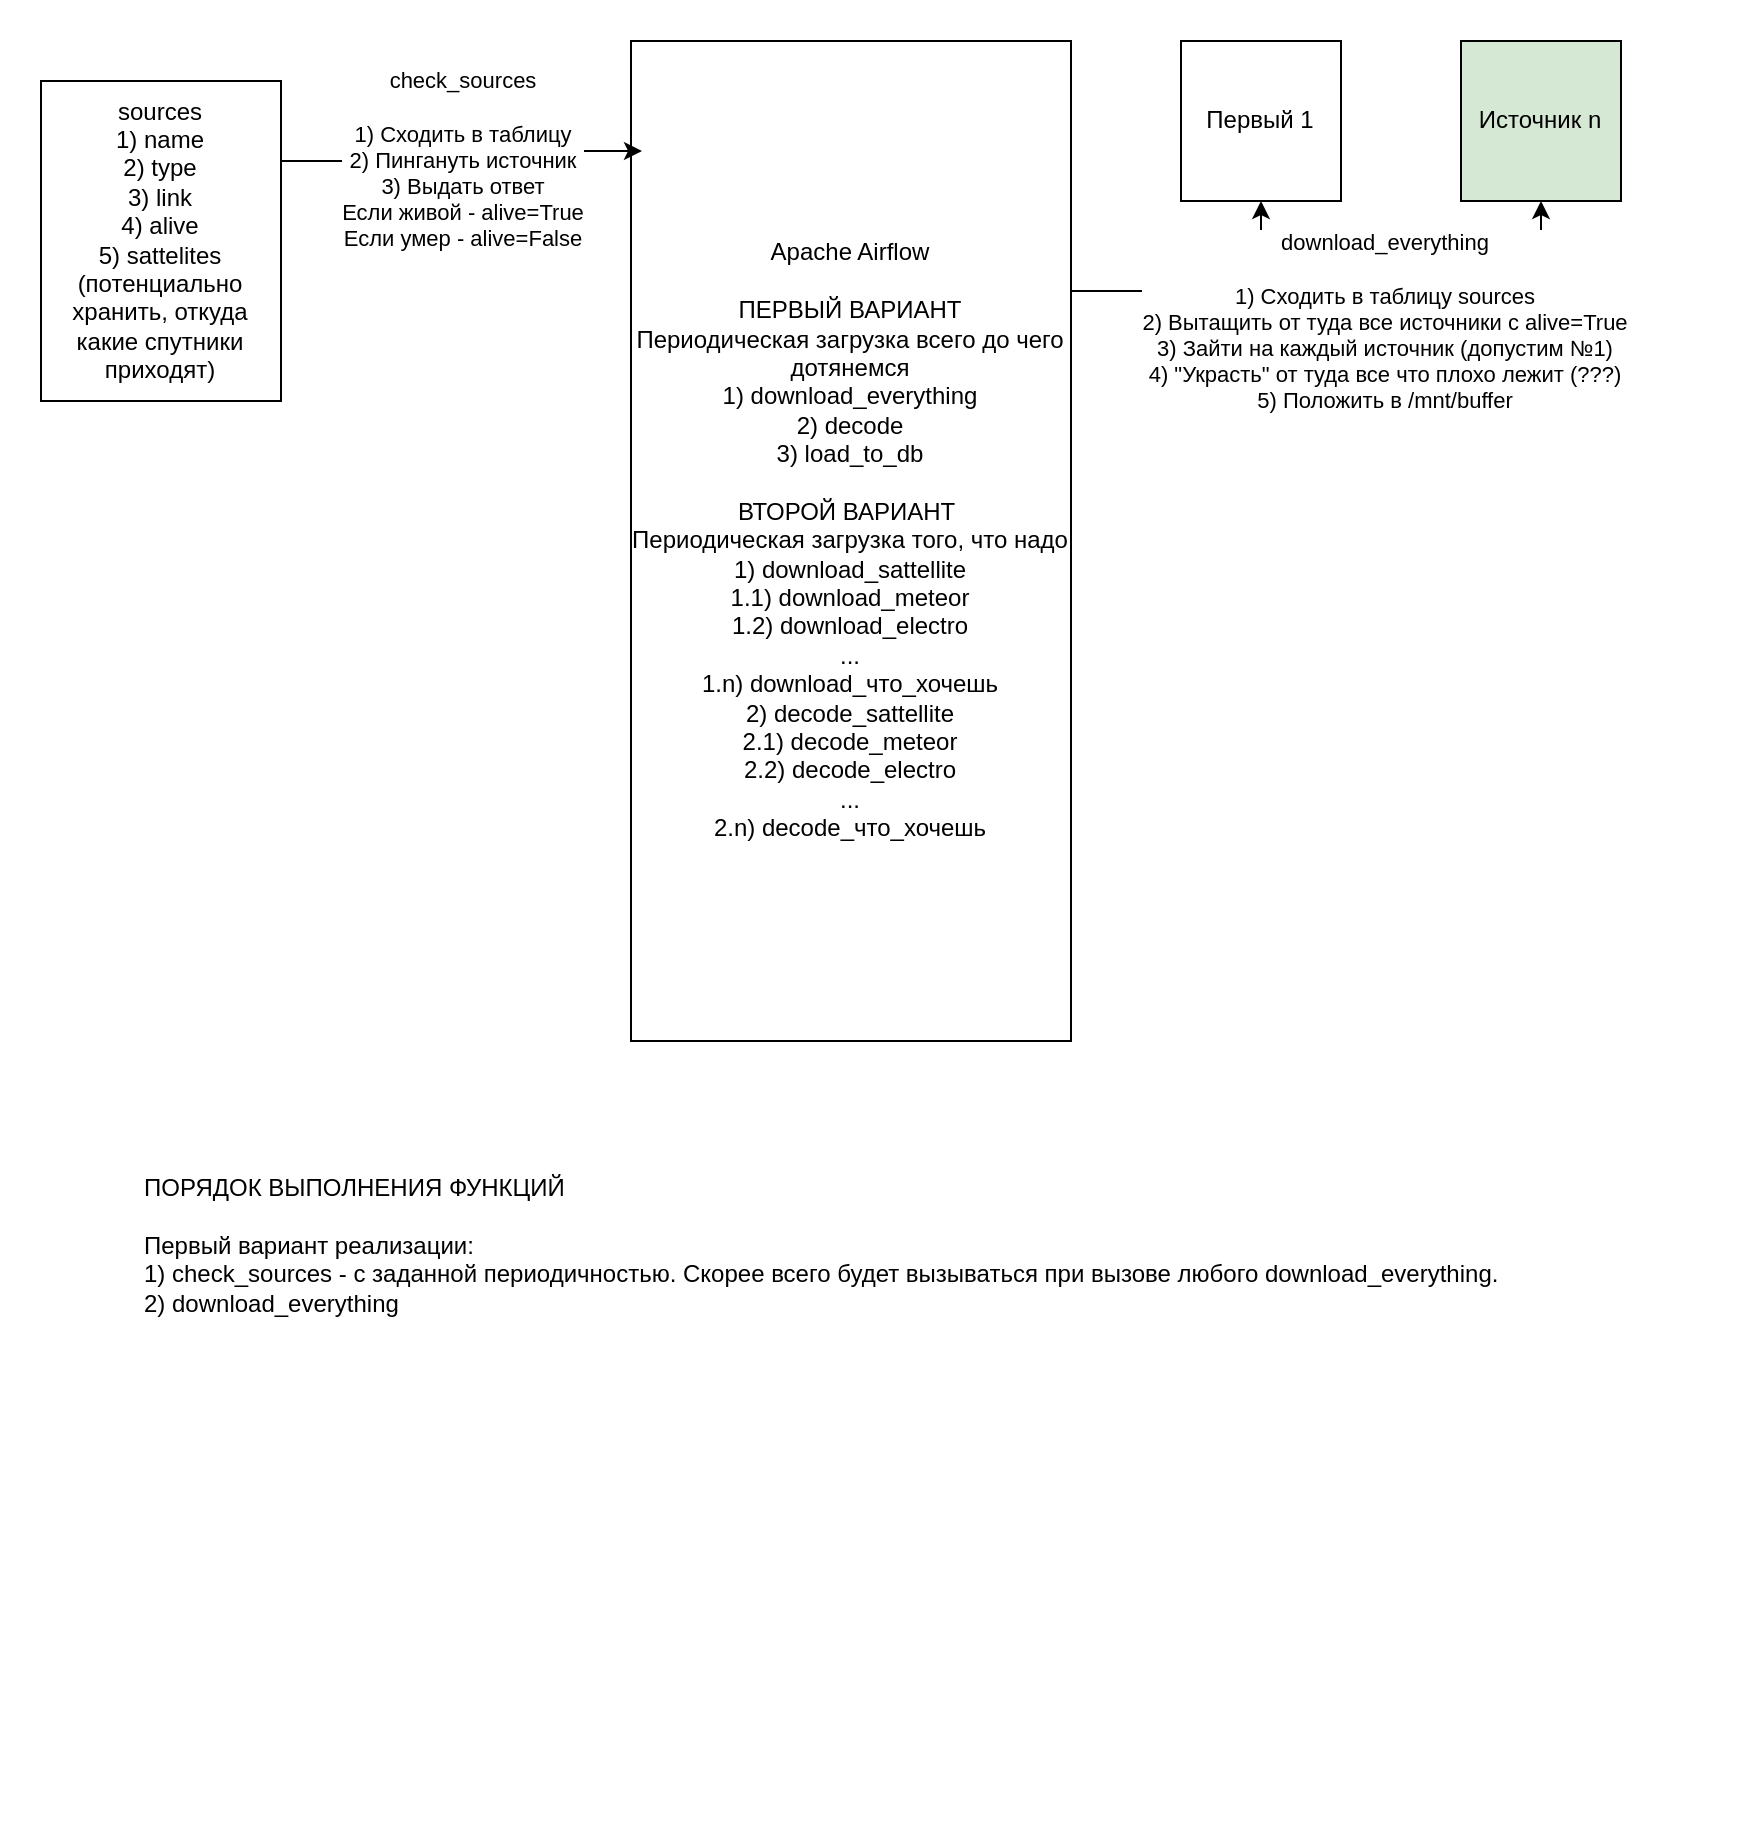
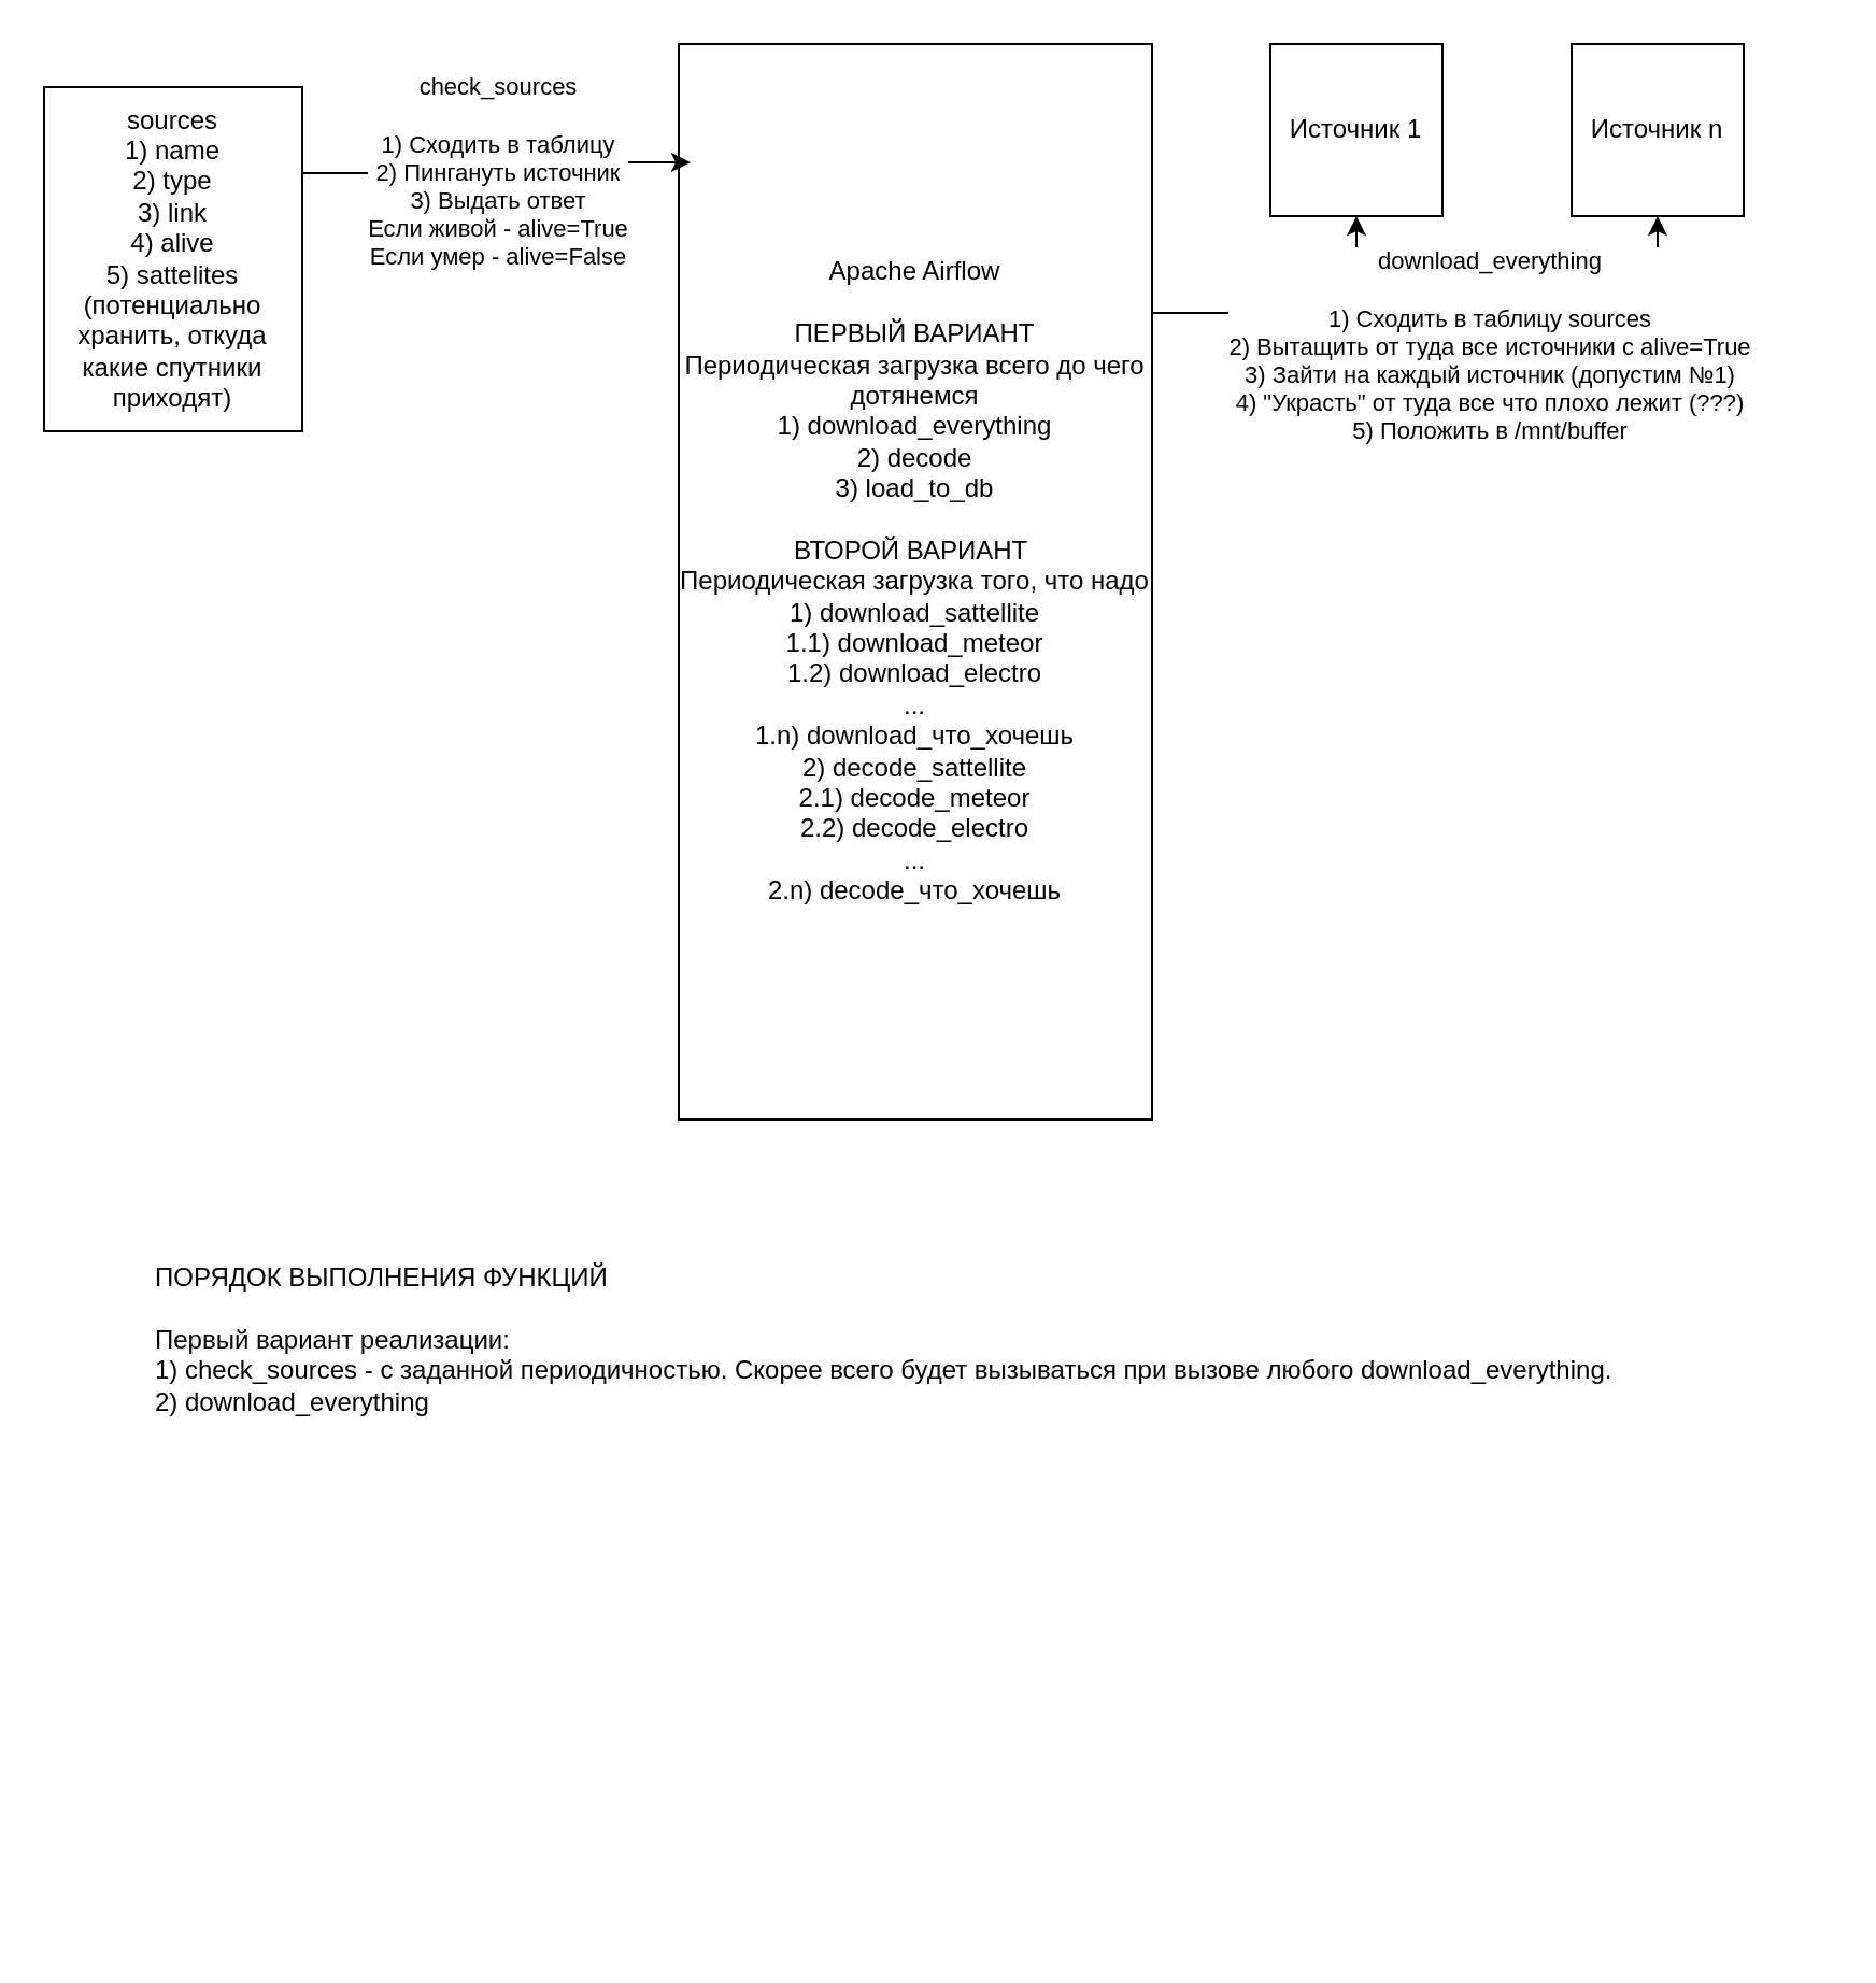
- <mxCell id="9" value="Первый 1" style="whiteSpace=wrap;html=1;aspect=fixed;" vertex="1" parent="1"><mxGeometry x="590" y="20" width="80" height="80" as="geometry" /></mxCell>
+ <mxCell id="9" value="Источник 1" style="whiteSpace=wrap;html=1;aspect=fixed;" vertex="1" parent="1"><mxGeometry x="590" y="20" width="80" height="80" as="geometry" /></mxCell>
- <mxCell id="10" value="Источник n" style="whiteSpace=wrap;html=1;aspect=fixed;fillColor=#d5e8d4;" vertex="1" parent="1"><mxGeometry x="730" y="20" width="80" height="80" as="geometry" /></mxCell>
+ <mxCell id="10" value="Источник n" style="whiteSpace=wrap;html=1;aspect=fixed;" vertex="1" parent="1"><mxGeometry x="730" y="20" width="80" height="80" as="geometry" /></mxCell>
